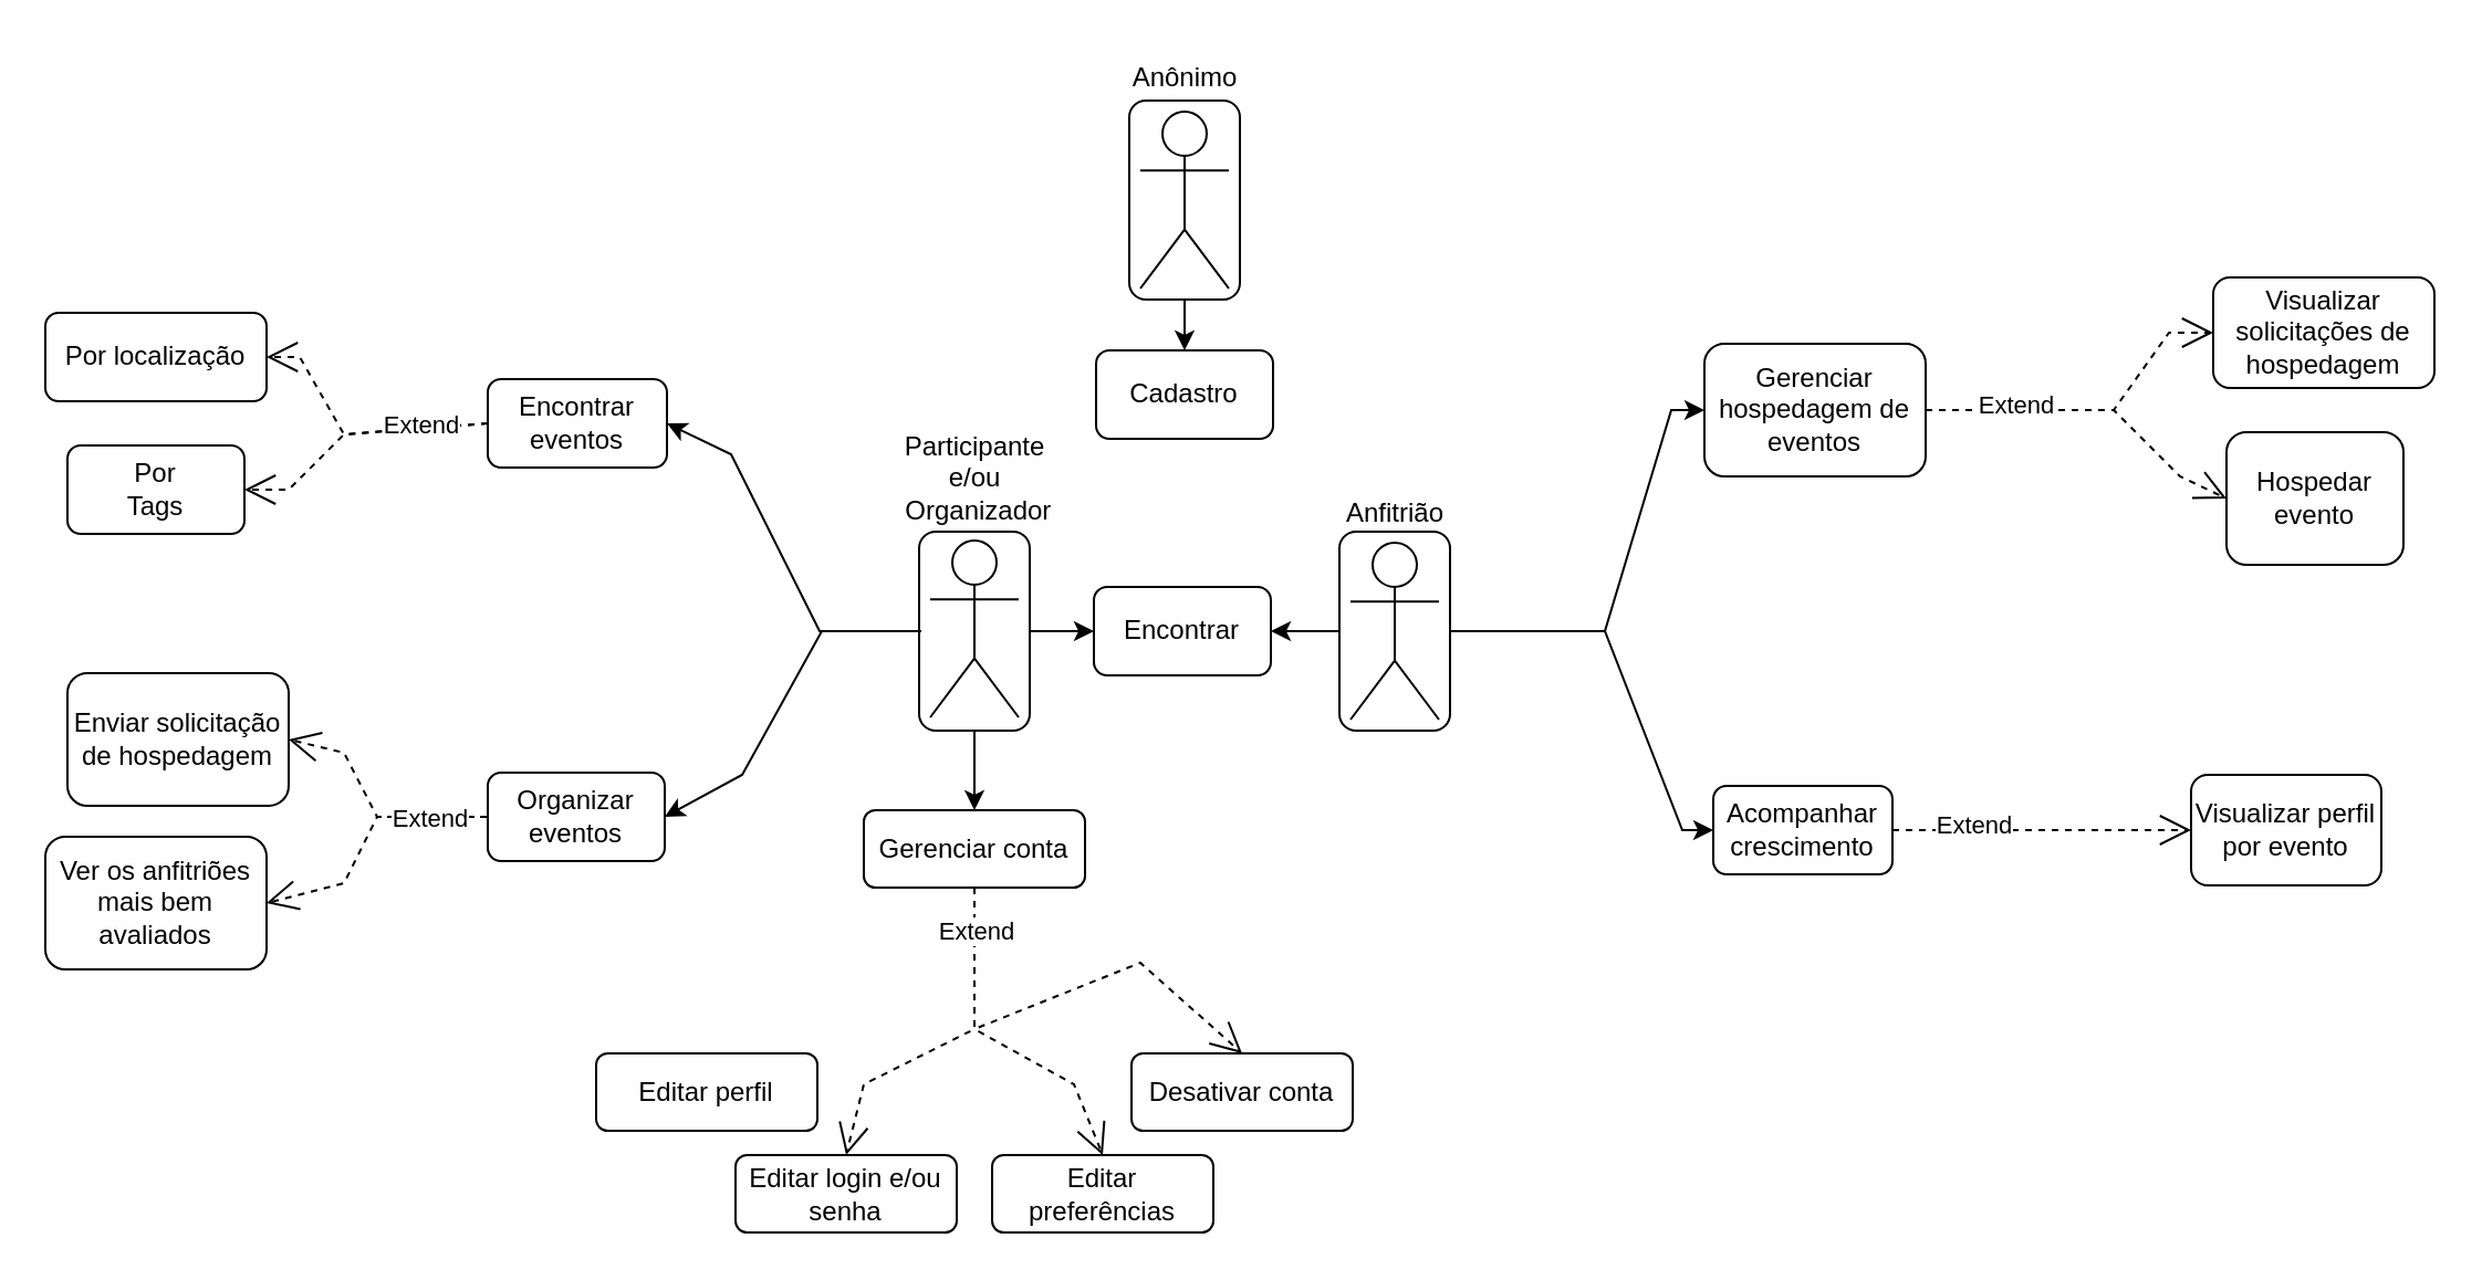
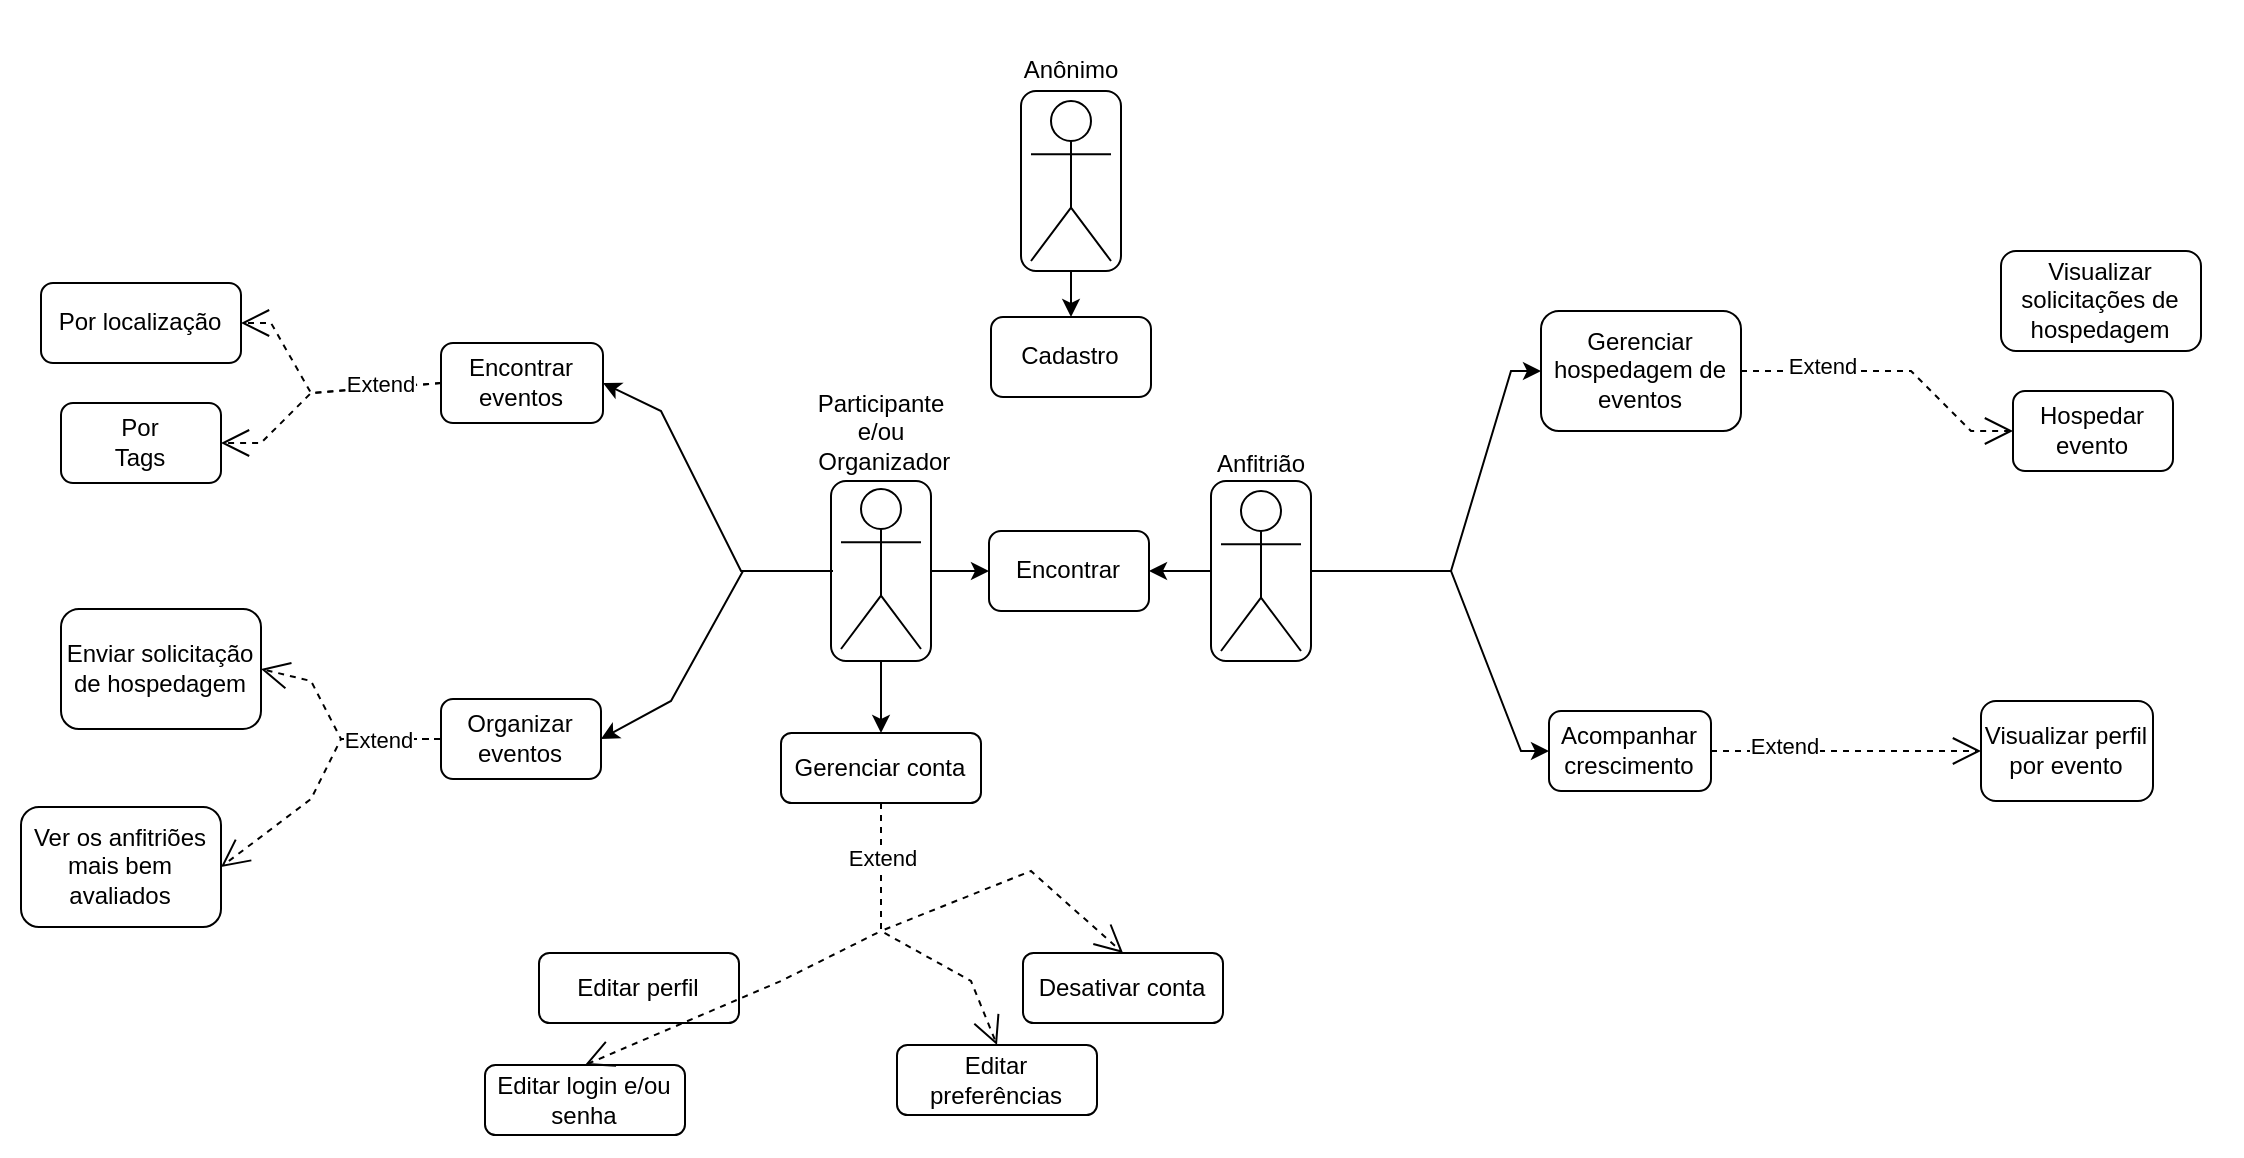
- <mxCell id="2" value="" style="endArrow=open;endSize=12;dashed=1;html=1;rounded=0;entryX=0;entryY=0.5;entryDx=0;entryDy=0;exitX=1;exitY=0.5;exitDx=0;exitDy=0;" edge="1" parent="1" source="11" target="14"><mxGeometry width="160" relative="1" as="geometry"><mxPoint x="910" y="150" as="sourcePoint" /><mxPoint x="955" y="190" as="targetPoint" /><Array as="points"><mxPoint x="955" y="185" /><mxPoint x="980" y="150" /></Array></mxGeometry></mxCell>
- <mxCell id="13" value="Hospedar evento" style="rounded=1;whiteSpace=wrap;html=1;fillColor=none;" vertex="1" parent="1"><mxGeometry x="1006" y="195" width="80" height="60" as="geometry" /></mxCell>
+ <mxCell id="13" value="Hospedar evento" style="rounded=1;whiteSpace=wrap;html=1;fillColor=none;" vertex="1" parent="1"><mxGeometry x="1006" y="195" width="80" height="40" as="geometry" /></mxCell>
- <mxCell id="41" value="Ver os anfitriões mais bem avaliados" style="rounded=1;whiteSpace=wrap;html=1;fillColor=none;" vertex="1" parent="1"><mxGeometry x="20" y="378" width="100" height="60" as="geometry" /></mxCell>
+ <mxCell id="41" value="Ver os anfitriões mais bem avaliados" style="rounded=1;whiteSpace=wrap;html=1;fillColor=none;" vertex="1" parent="1"><mxGeometry x="10" y="403" width="100" height="60" as="geometry" /></mxCell>
- <mxCell id="34" value="Editar login e/ou senha" style="rounded=1;whiteSpace=wrap;html=1;fillColor=none;" vertex="1" parent="1"><mxGeometry x="332" y="522" width="100" height="35" as="geometry" /></mxCell>
+ <mxCell id="34" value="Editar login e/ou senha" style="rounded=1;whiteSpace=wrap;html=1;fillColor=none;" vertex="1" parent="1"><mxGeometry x="242" y="532" width="100" height="35" as="geometry" /></mxCell>
